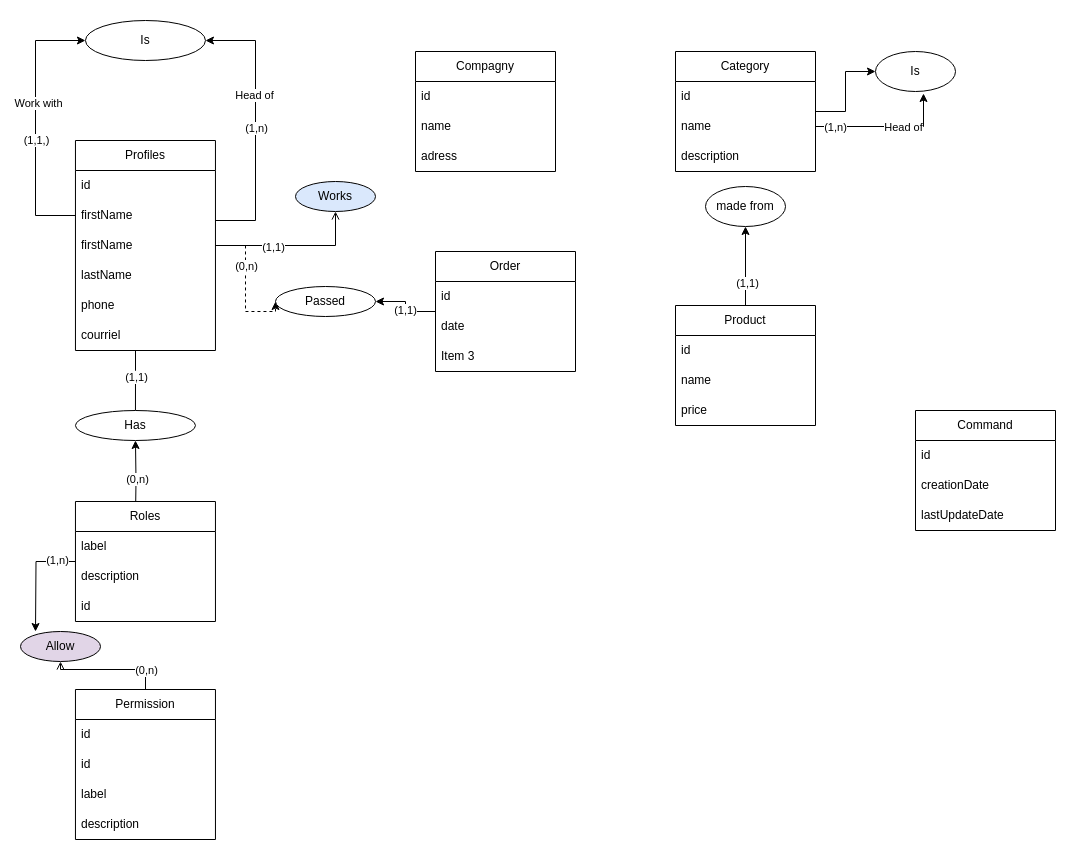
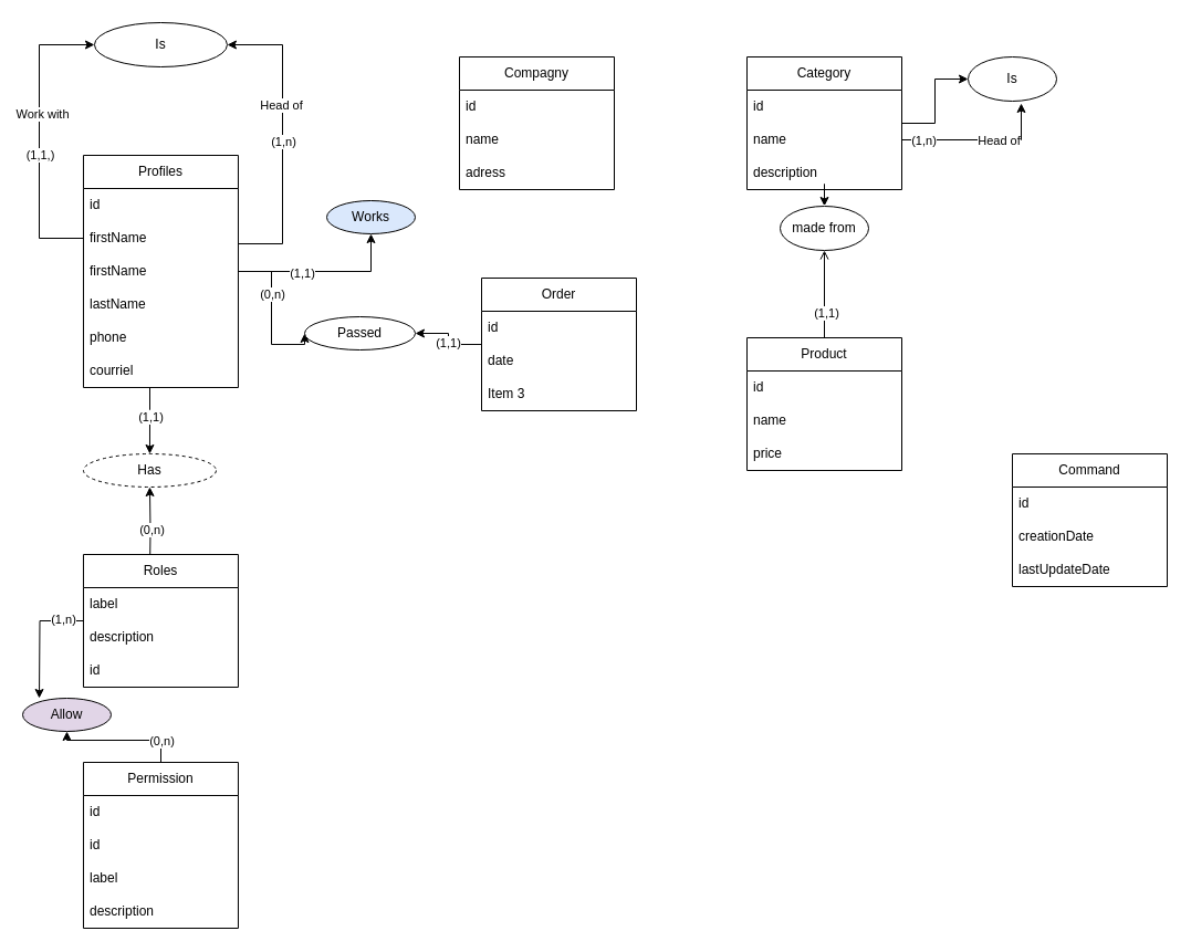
+ <mxCell id="52" value="" style="edgeStyle=orthogonalEdgeStyle;rounded=0;orthogonalLoop=1;jettySize=auto;html=1;" edge="1" parent="1" source="54" target="68"><mxGeometry relative="1" as="geometry" /></mxCell>
+ <mxCell id="53" value="(0,n)" style="edgeLabel;html=1;align=center;verticalAlign=middle;resizable=0;points=[];" vertex="1" connectable="0" parent="52"><mxGeometry x="-0.36" y="2" relative="1" as="geometry"><mxPoint as="offset" /></mxGeometry></mxCell>
- <mxCell id="9" style="edgeStyle=orthogonalEdgeStyle;rounded=0;orthogonalLoop=1;jettySize=auto;html=1;entryX=0.5;entryY=1;entryDx=0;entryDy=0;endArrow=open;" edge="1" parent="1" source="11" target="50"><mxGeometry relative="1" as="geometry" /></mxCell>
+ <mxCell id="9" style="edgeStyle=orthogonalEdgeStyle;rounded=0;orthogonalLoop=1;jettySize=auto;html=1;entryX=0.5;entryY=1;entryDx=0;entryDy=0;" edge="1" parent="1" source="11" target="50"><mxGeometry relative="1" as="geometry" /></mxCell>
- <mxCell id="62" value="" style="edgeStyle=orthogonalEdgeStyle;rounded=0;orthogonalLoop=1;jettySize=auto;html=1;" edge="1" parent="1" source="64" target="68"><mxGeometry relative="1" as="geometry" /></mxCell>
+ <mxCell id="62" value="" style="edgeStyle=orthogonalEdgeStyle;rounded=0;orthogonalLoop=1;jettySize=auto;html=1;endArrow=open;" edge="1" parent="1" source="64" target="68"><mxGeometry relative="1" as="geometry" /></mxCell>
- <mxCell id="7" style="edgeStyle=orthogonalEdgeStyle;rounded=0;orthogonalLoop=1;jettySize=auto;html=1;entryX=0;entryY=0.5;entryDx=0;entryDy=0;dashed=1;" parent="1" source="11" edge="1" target="45"><mxGeometry relative="1" as="geometry"><mxPoint x="275" y="270" as="targetPoint" /><Array as="points"><mxPoint x="245" y="245" /><mxPoint x="245" y="311" /></Array></mxGeometry></mxCell>
+ <mxCell id="7" style="edgeStyle=orthogonalEdgeStyle;rounded=0;orthogonalLoop=1;jettySize=auto;html=1;entryX=0;entryY=0.5;entryDx=0;entryDy=0;" parent="1" source="11" edge="1" target="45"><mxGeometry relative="1" as="geometry"><mxPoint x="275" y="270" as="targetPoint" /><Array as="points"><mxPoint x="245" y="245" /><mxPoint x="245" y="311" /></Array></mxGeometry></mxCell>
- <mxCell id="5" value="" style="edgeStyle=orthogonalEdgeStyle;rounded=0;orthogonalLoop=1;jettySize=auto;html=1;endArrow=none;" parent="1" source="11" target="30" edge="1"><mxGeometry relative="1" as="geometry"><Array as="points"><mxPoint x="134.96" y="370" /><mxPoint x="134.96" y="370" /></Array></mxGeometry></mxCell>
+ <mxCell id="5" value="" style="edgeStyle=orthogonalEdgeStyle;rounded=0;orthogonalLoop=1;jettySize=auto;html=1;" parent="1" source="11" target="30" edge="1"><mxGeometry relative="1" as="geometry"><Array as="points"><mxPoint x="134.96" y="370" /><mxPoint x="134.96" y="370" /></Array></mxGeometry></mxCell>
- <mxCell id="30" value="Has" style="ellipse;whiteSpace=wrap;html=1;" parent="1" vertex="1"><mxGeometry x="74.96" y="410" width="120" height="30" as="geometry" /></mxCell>
+ <mxCell id="30" value="Has" style="ellipse;whiteSpace=wrap;html=1;dashed=1;" parent="1" vertex="1"><mxGeometry x="74.96" y="410" width="120" height="30" as="geometry" /></mxCell>
- <mxCell id="31" style="edgeStyle=orthogonalEdgeStyle;rounded=0;orthogonalLoop=1;jettySize=auto;html=1;endArrow=open;" edge="1" parent="1" source="33" target="38"><mxGeometry relative="1" as="geometry" /></mxCell>
+ <mxCell id="31" style="edgeStyle=orthogonalEdgeStyle;rounded=0;orthogonalLoop=1;jettySize=auto;html=1;" edge="1" parent="1" source="33" target="38"><mxGeometry relative="1" as="geometry" /></mxCell>
